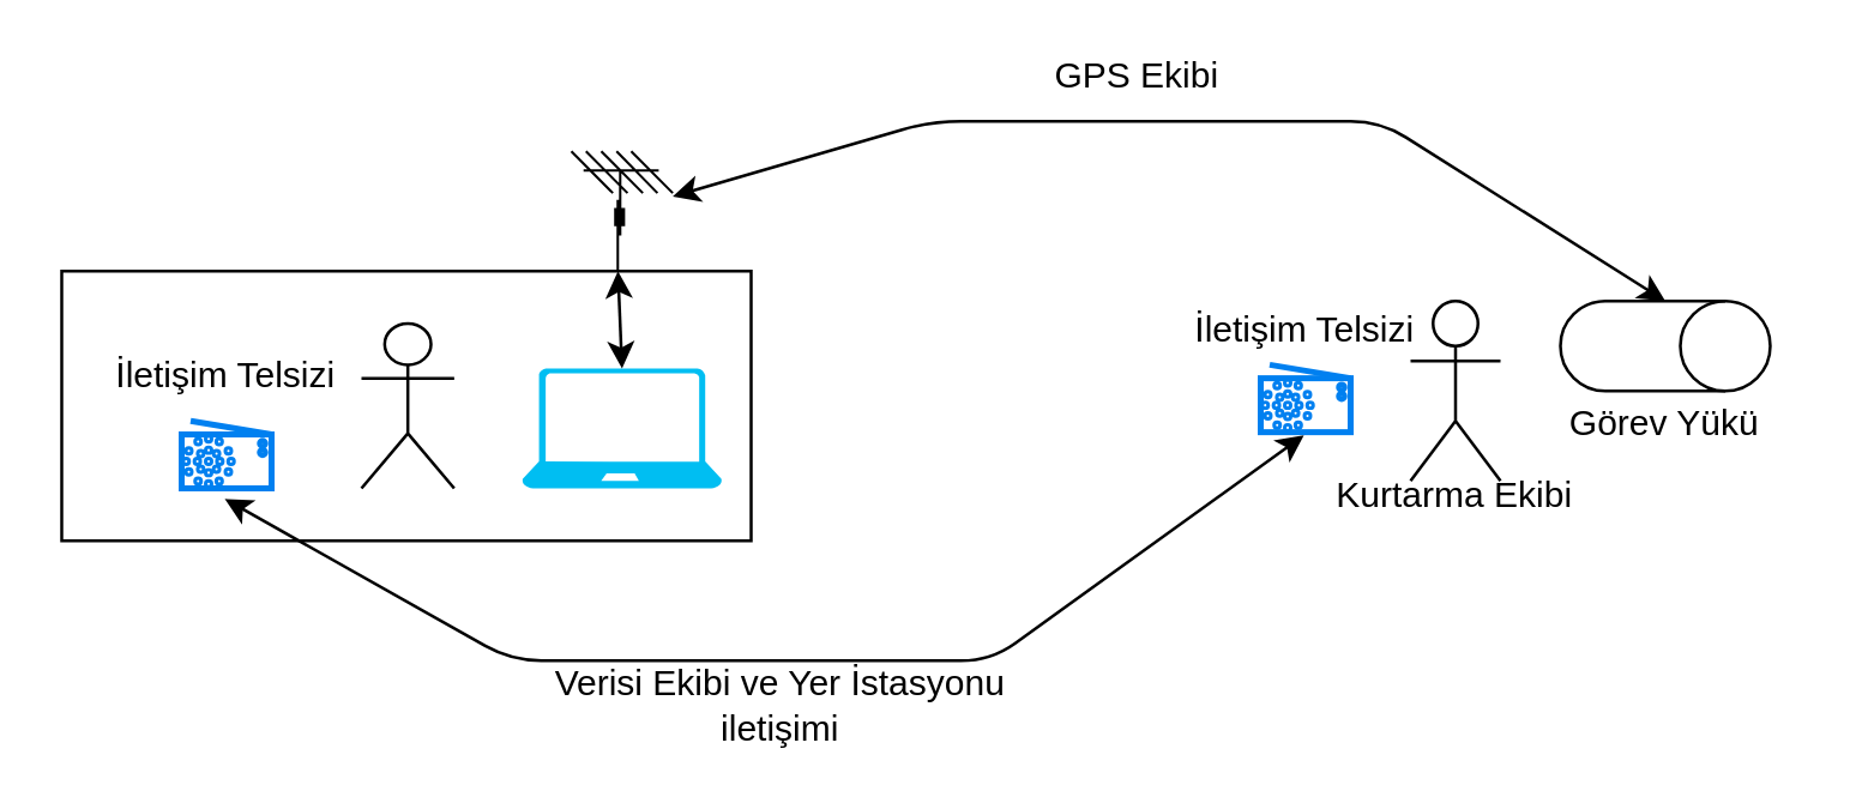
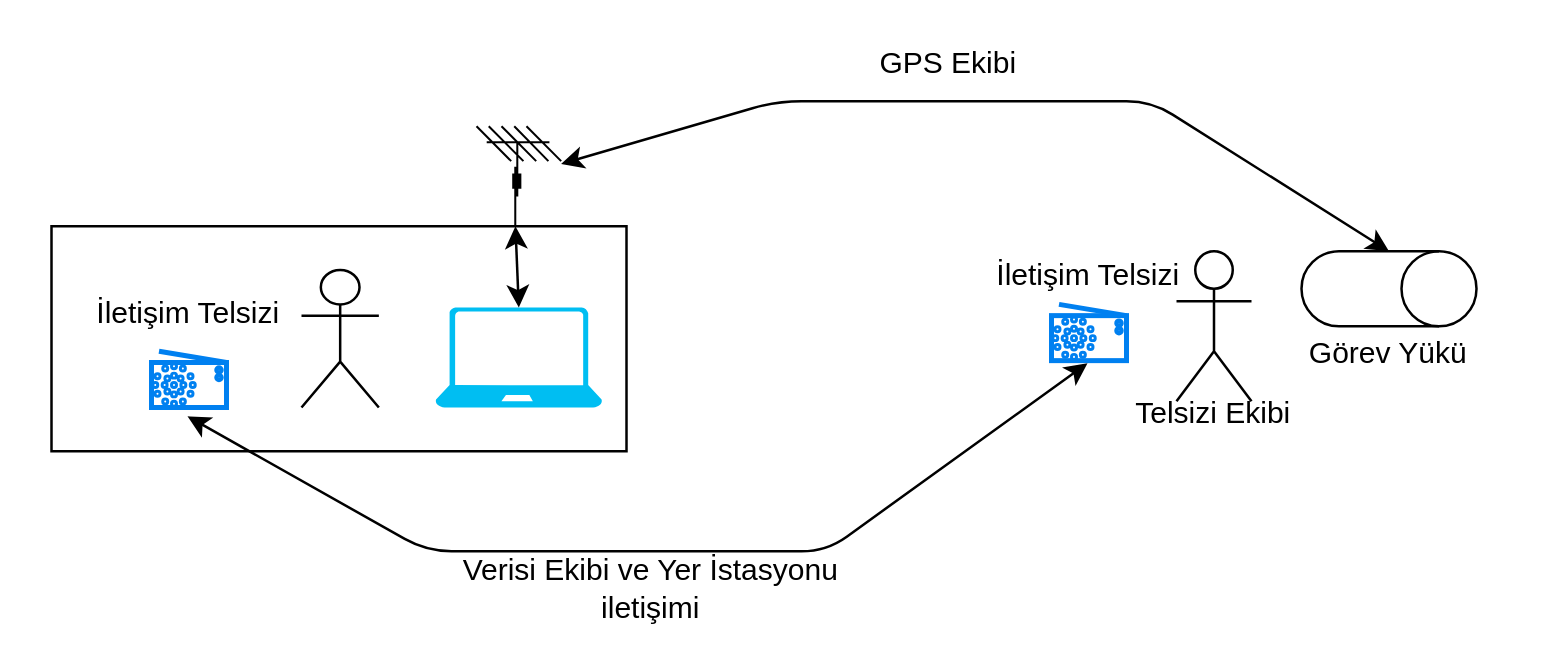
- <mxCell id="13" value="Kurtarma Ekibi" style="text;html=1;strokeColor=none;fillColor=none;align=center;verticalAlign=middle;whiteSpace=wrap;rounded=0;fontColor=none;" vertex="1" parent="1"><mxGeometry x="440" y="160" width="90" height="10" as="geometry" /></mxCell>
+ <mxCell id="13" value="Telsizi Ekibi" style="text;html=1;strokeColor=none;fillColor=none;align=center;verticalAlign=middle;whiteSpace=wrap;rounded=0;fontColor=none;" vertex="1" parent="1"><mxGeometry x="440" y="160" width="90" height="10" as="geometry" /></mxCell>
